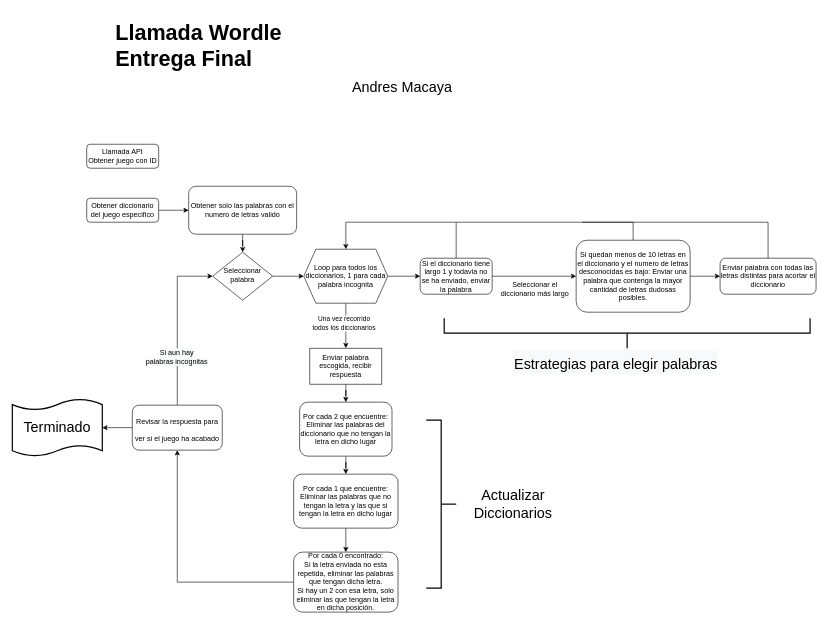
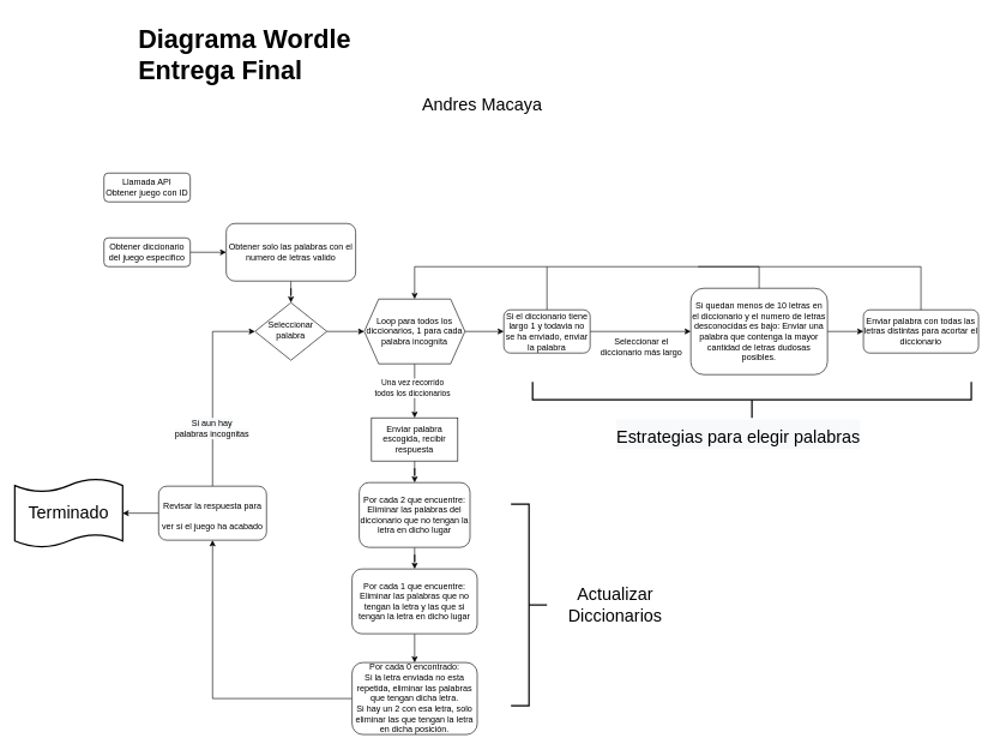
- <mxCell id="9" value="&lt;font style=&quot;font-size: 36px;&quot;&gt;&lt;b style=&quot;&quot;&gt;Llamada Wordle Entrega Final&lt;/b&gt;&lt;/font&gt;" style="text;html=1;strokeColor=none;fillColor=none;align=left;verticalAlign=middle;whiteSpace=wrap;rounded=0;shadow=1;" parent="1" vertex="1"><mxGeometry x="190" y="20" width="316" height="110" as="geometry" /></mxCell>
+ <mxCell id="9" value="&lt;font style=&quot;font-size: 36px;&quot;&gt;&lt;b style=&quot;&quot;&gt;Diagrama Wordle Entrega Final&lt;/b&gt;&lt;/font&gt;" style="text;html=1;strokeColor=none;fillColor=none;align=left;verticalAlign=middle;whiteSpace=wrap;rounded=0;shadow=1;" parent="1" vertex="1"><mxGeometry x="190" y="20" width="316" height="110" as="geometry" /></mxCell>
